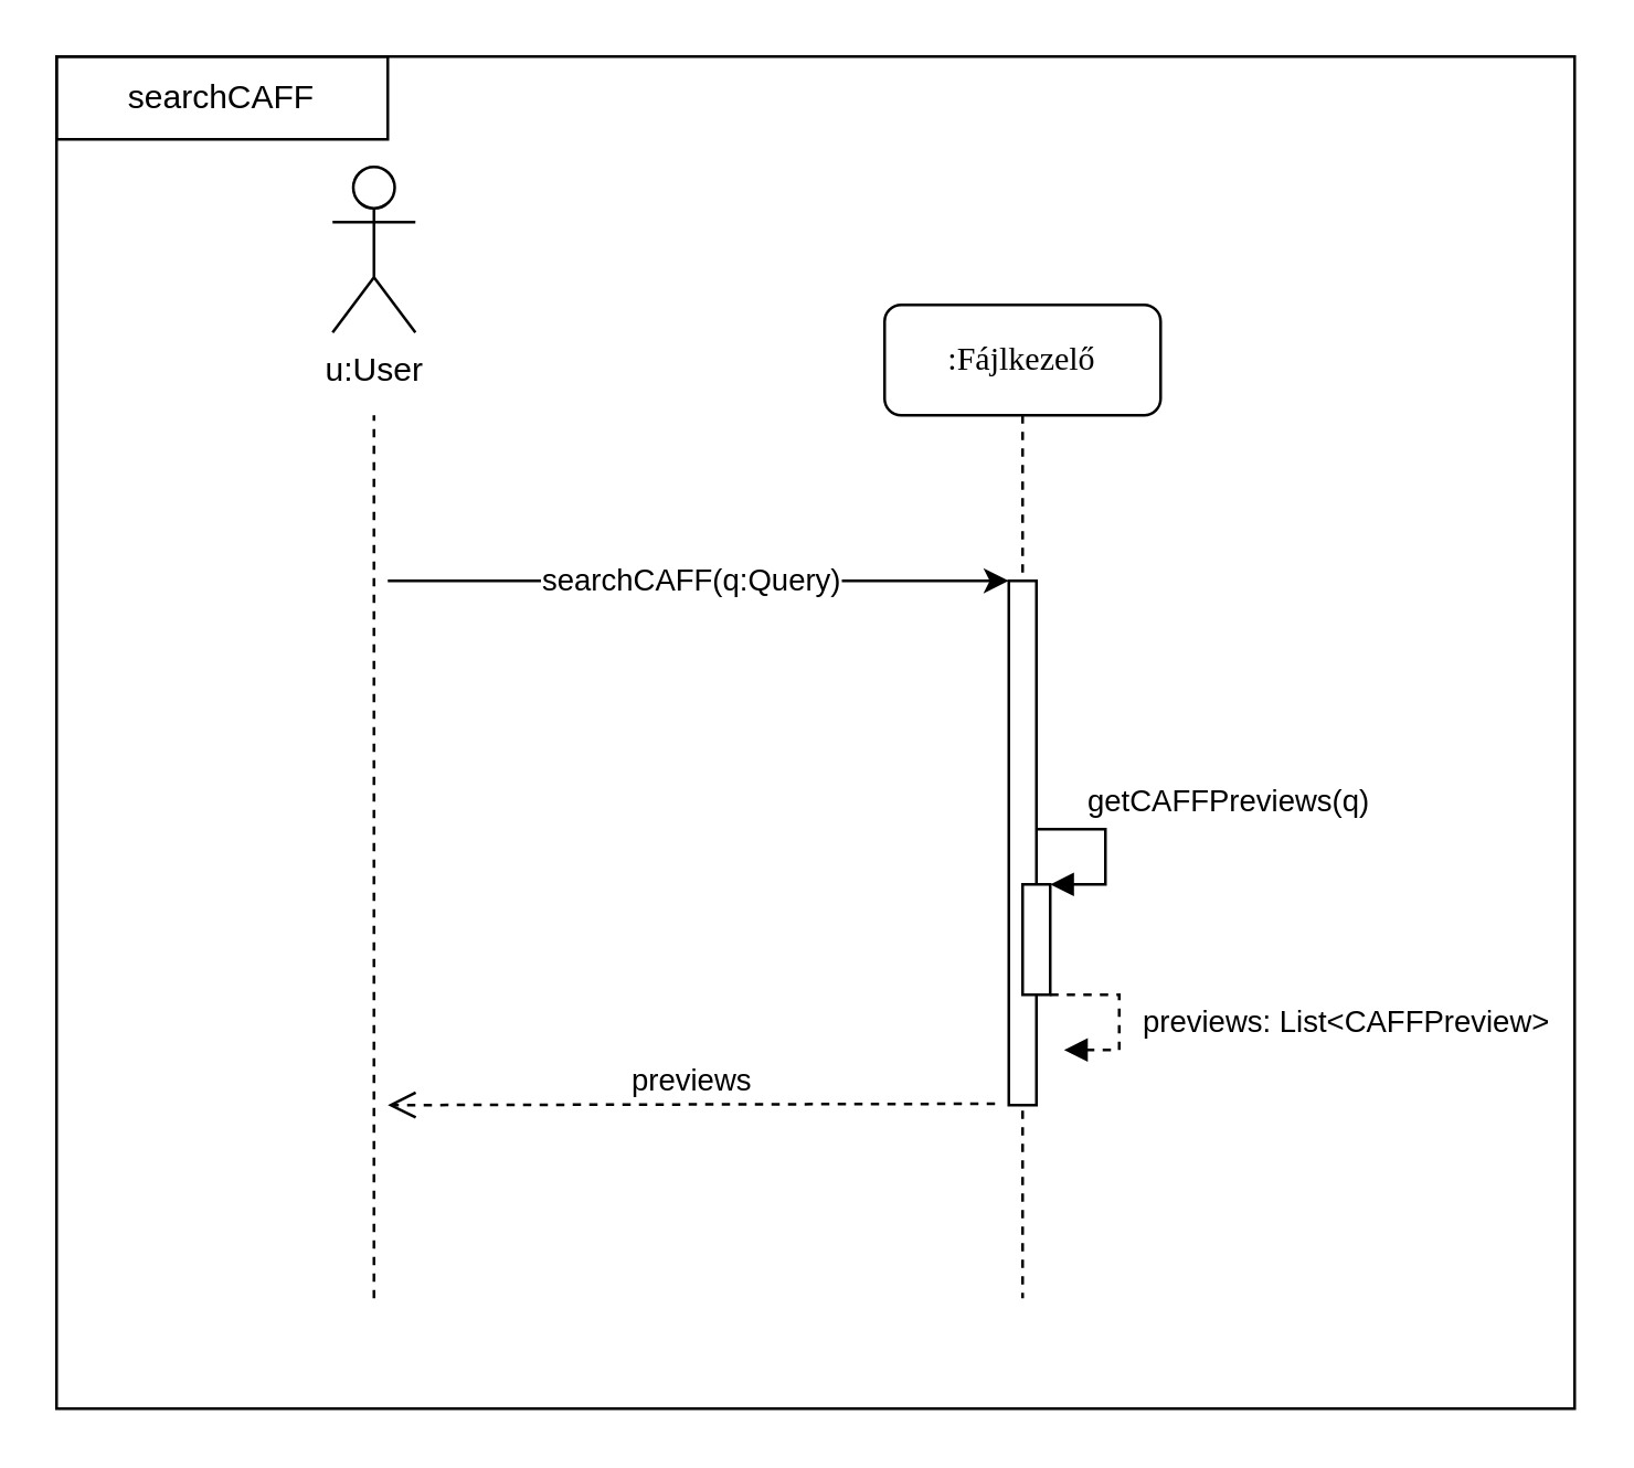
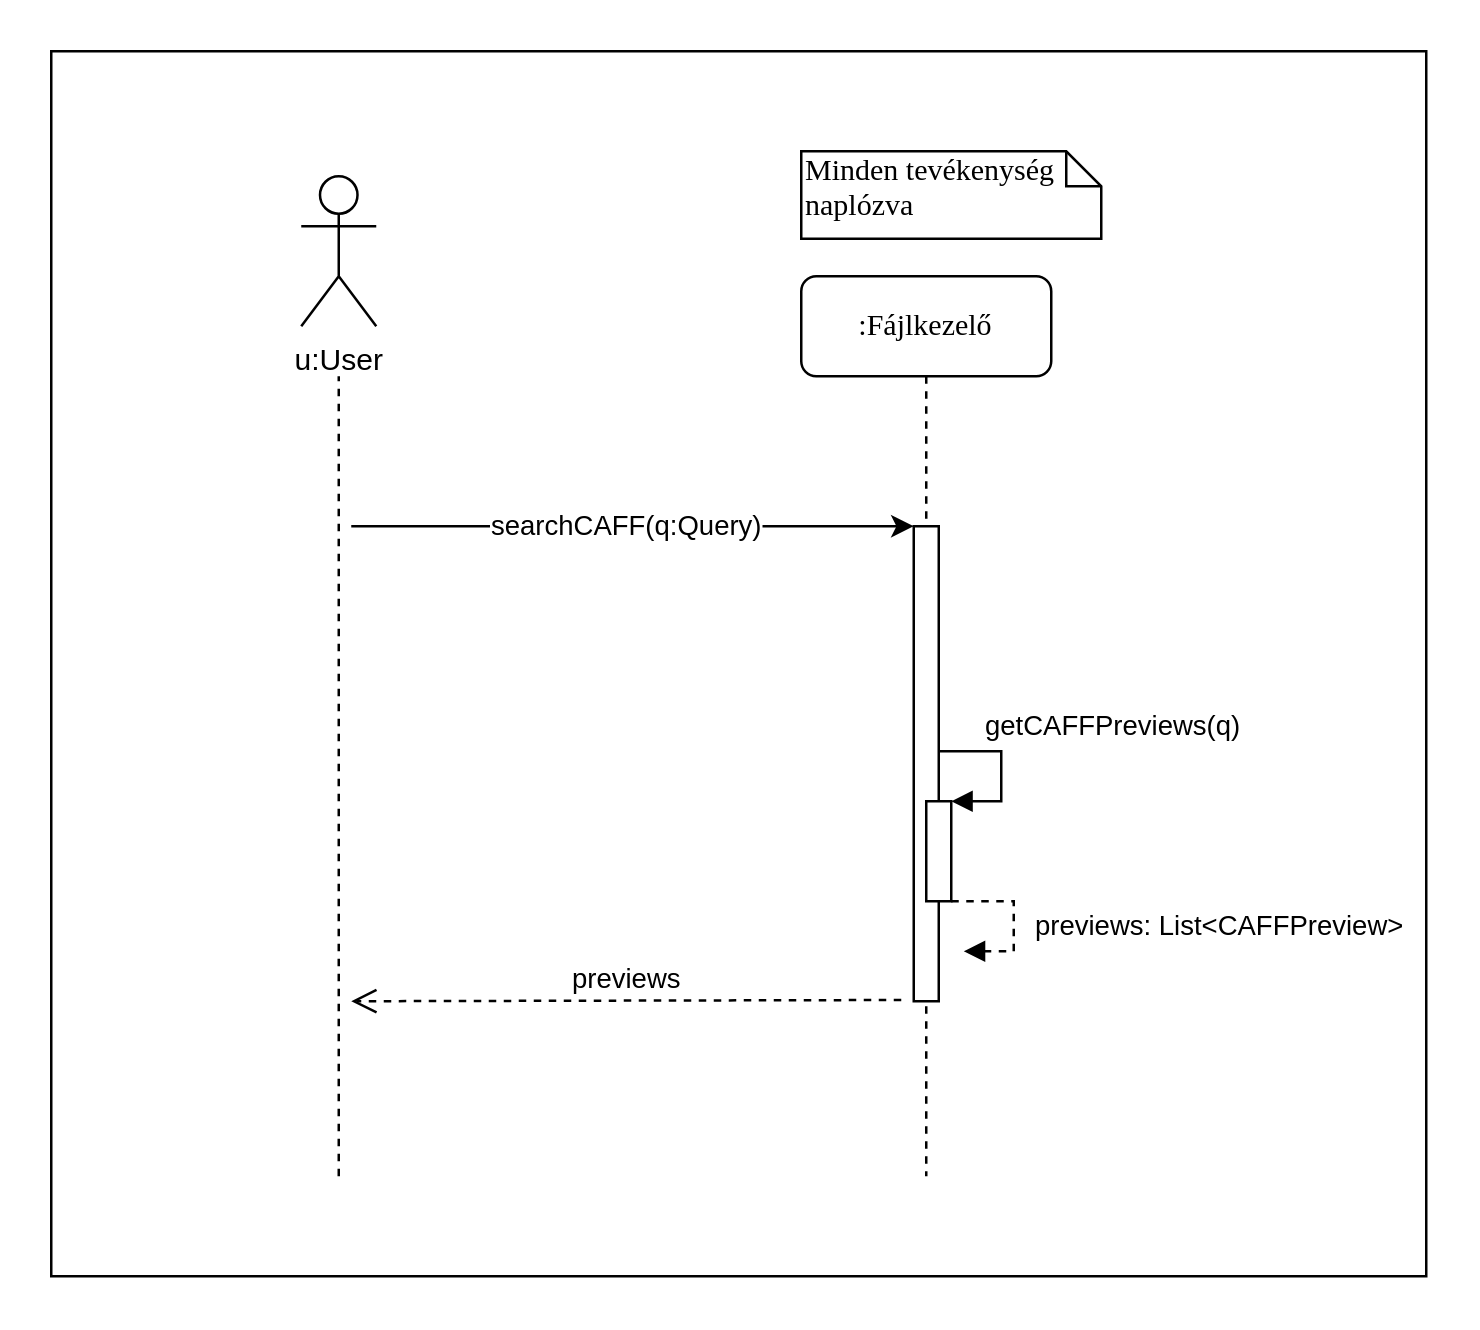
- <mxCell id="13" value="searchCAFF" style="rounded=0;whiteSpace=wrap;html=1;fillColor=none;" parent="1" vertex="1"><mxGeometry x="20" y="20" width="120" height="30" as="geometry" /></mxCell>
+ <mxCell id="5" value="Minden tevékenység naplózva" style="shape=note;whiteSpace=wrap;html=1;size=14;verticalAlign=top;align=left;spacingTop=-6;rounded=0;shadow=0;comic=0;labelBackgroundColor=none;strokeWidth=1;fontFamily=Verdana;fontSize=12" parent="1" vertex="1"><mxGeometry x="320" y="60" width="120" height="35" as="geometry" /></mxCell>
- <mxCell id="6" value="u:User" style="shape=umlActor;verticalLabelPosition=bottom;verticalAlign=top;html=1;outlineConnect=0;" parent="1" vertex="1"><mxGeometry x="120" y="60" width="30" height="60" as="geometry" /></mxCell>
+ <mxCell id="6" value="u:User" style="shape=umlActor;verticalLabelPosition=bottom;verticalAlign=top;html=1;outlineConnect=0;" parent="1" vertex="1"><mxGeometry x="120" y="70" width="30" height="60" as="geometry" /></mxCell>
